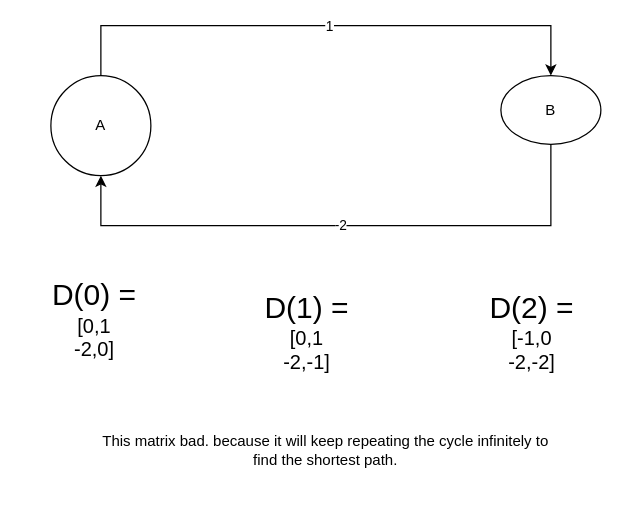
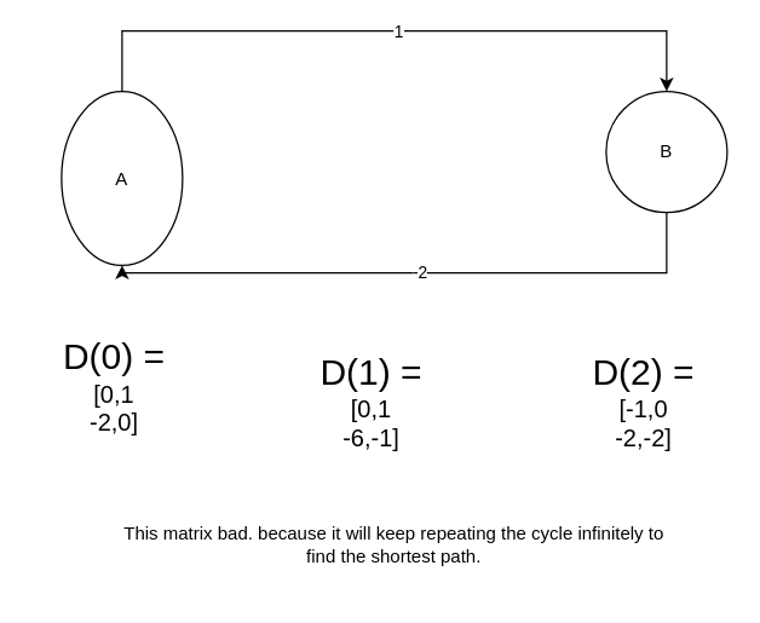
- <mxCell id="6" value="B" style="ellipse;whiteSpace=wrap;html=1;aspect=fixed;" vertex="1" parent="1"><mxGeometry x="400" y="60" width="80" height="55" as="geometry" /></mxCell>
+ <mxCell id="6" value="B" style="ellipse;whiteSpace=wrap;html=1;aspect=fixed;" vertex="1" parent="1"><mxGeometry x="400" y="60" width="80" height="80" as="geometry" /></mxCell>
- <mxCell id="4" value="A" style="ellipse;whiteSpace=wrap;html=1;aspect=fixed;" vertex="1" parent="1"><mxGeometry x="40" y="60" width="80" height="80" as="geometry" /></mxCell>
+ <mxCell id="4" value="A" style="ellipse;whiteSpace=wrap;html=1;aspect=fixed;" vertex="1" parent="1"><mxGeometry x="40" y="60" width="80" height="115" as="geometry" /></mxCell>
- <mxCell id="8" value="&lt;div&gt;&lt;font style=&quot;font-size: 24px;&quot;&gt;D(1) = &lt;br&gt;&lt;/font&gt;&lt;/div&gt;&lt;div&gt;&lt;font size=&quot;3&quot;&gt;[0,1&lt;/font&gt;&lt;/div&gt;&lt;div&gt;&lt;font size=&quot;3&quot;&gt;-2,-1]&lt;br&gt;&lt;/font&gt;&lt;/div&gt;&lt;div&gt;&lt;font size=&quot;3&quot;&gt;&lt;br&gt;&lt;/font&gt;&lt;/div&gt;" style="text;html=1;strokeColor=none;fillColor=none;align=center;verticalAlign=middle;whiteSpace=wrap;rounded=0;" vertex="1" parent="1"><mxGeometry x="190" y="260" width="110" height="30" as="geometry" /></mxCell>
+ <mxCell id="8" value="&lt;div&gt;&lt;font style=&quot;font-size: 24px;&quot;&gt;D(1) = &lt;br&gt;&lt;/font&gt;&lt;/div&gt;&lt;div&gt;&lt;font size=&quot;3&quot;&gt;[0,1&lt;/font&gt;&lt;/div&gt;&lt;div&gt;&lt;font size=&quot;3&quot;&gt;-6,-1]&lt;br&gt;&lt;/font&gt;&lt;/div&gt;&lt;div&gt;&lt;font size=&quot;3&quot;&gt;&lt;br&gt;&lt;/font&gt;&lt;/div&gt;" style="text;html=1;strokeColor=none;fillColor=none;align=center;verticalAlign=middle;whiteSpace=wrap;rounded=0;" vertex="1" parent="1"><mxGeometry x="190" y="260" width="110" height="30" as="geometry" /></mxCell>
